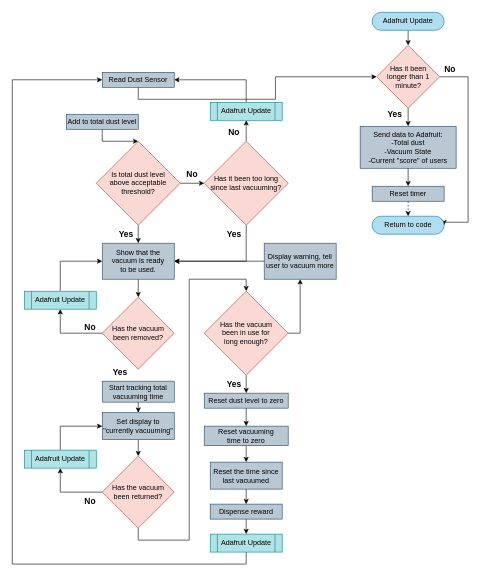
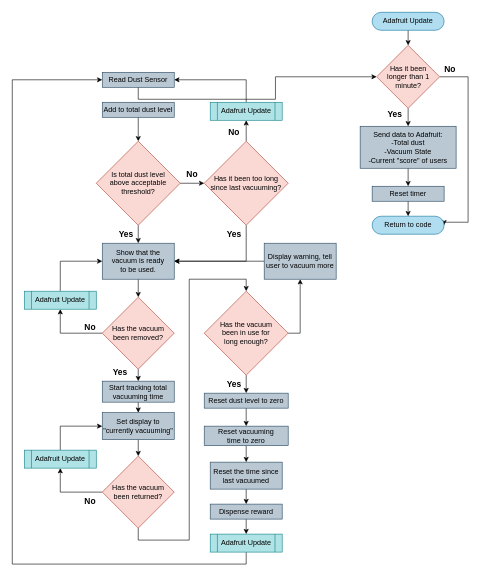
- <mxCell id="5" value="Add to total dust level" style="rounded=0;whiteSpace=wrap;html=1;fillColor=#bac8d3;strokeColor=#23445d;" vertex="1" parent="1"><mxGeometry x="110" y="190" width="120" height="25" as="geometry" /></mxCell>
+ <mxCell id="5" value="Add to total dust level" style="rounded=0;whiteSpace=wrap;html=1;fillColor=#bac8d3;strokeColor=#23445d;" vertex="1" parent="1"><mxGeometry x="170" y="170" width="120" height="25" as="geometry" /></mxCell>
- <mxCell id="59" style="edgeStyle=orthogonalEdgeStyle;rounded=0;orthogonalLoop=1;jettySize=auto;html=1;exitX=0.5;exitY=1;exitDx=0;exitDy=0;entryX=0.5;entryY=0;entryDx=0;entryDy=0;fontFamily=Helvetica;fontSize=12;fontColor=default;dashed=1;" edge="1" parent="1" source="60" target="56"><mxGeometry relative="1" as="geometry" /></mxCell>
+ <mxCell id="59" style="edgeStyle=orthogonalEdgeStyle;rounded=0;orthogonalLoop=1;jettySize=auto;html=1;exitX=0.5;exitY=1;exitDx=0;exitDy=0;entryX=0.5;entryY=0;entryDx=0;entryDy=0;fontFamily=Helvetica;fontSize=12;fontColor=default;" edge="1" parent="1" source="60" target="56"><mxGeometry relative="1" as="geometry" /></mxCell>
+ <mxCell id="15" style="edgeStyle=orthogonalEdgeStyle;rounded=0;orthogonalLoop=1;jettySize=auto;html=1;exitX=0.5;exitY=1;exitDx=0;exitDy=0;entryX=0.5;entryY=0;entryDx=0;entryDy=0;fontFamily=Helvetica;fontSize=12;fontColor=default;" edge="1" parent="1" source="16" target="62"><mxGeometry relative="1" as="geometry" /></mxCell>
